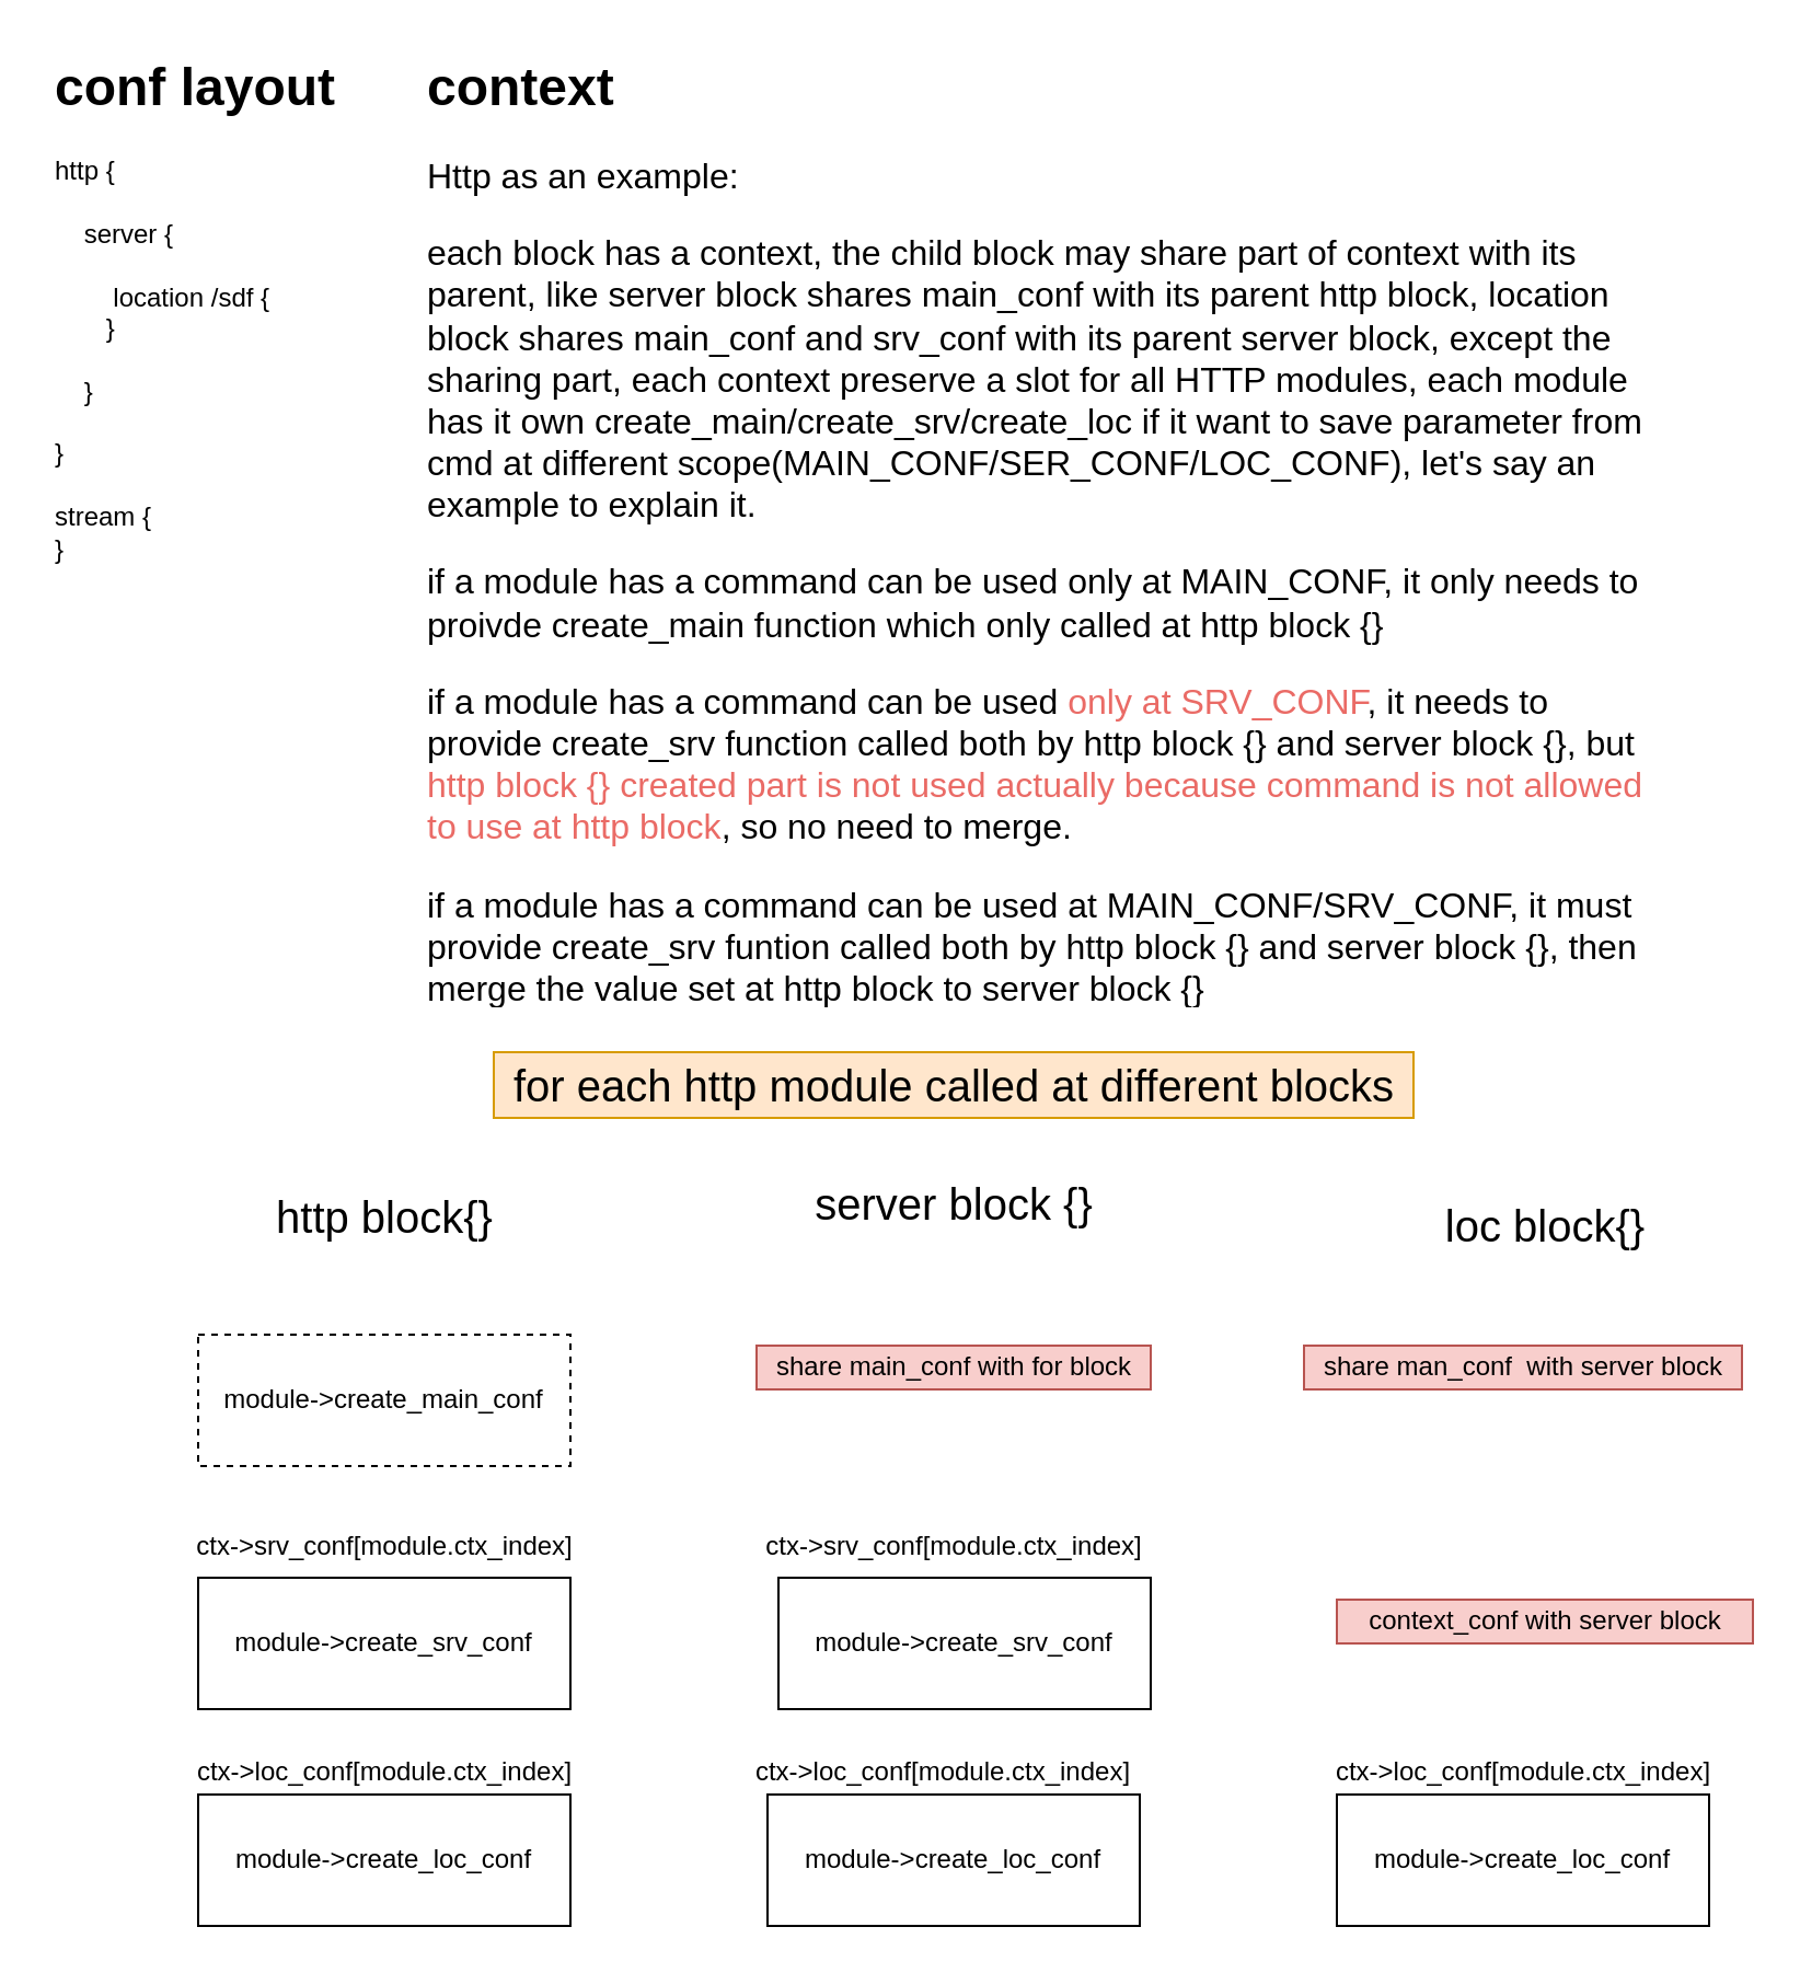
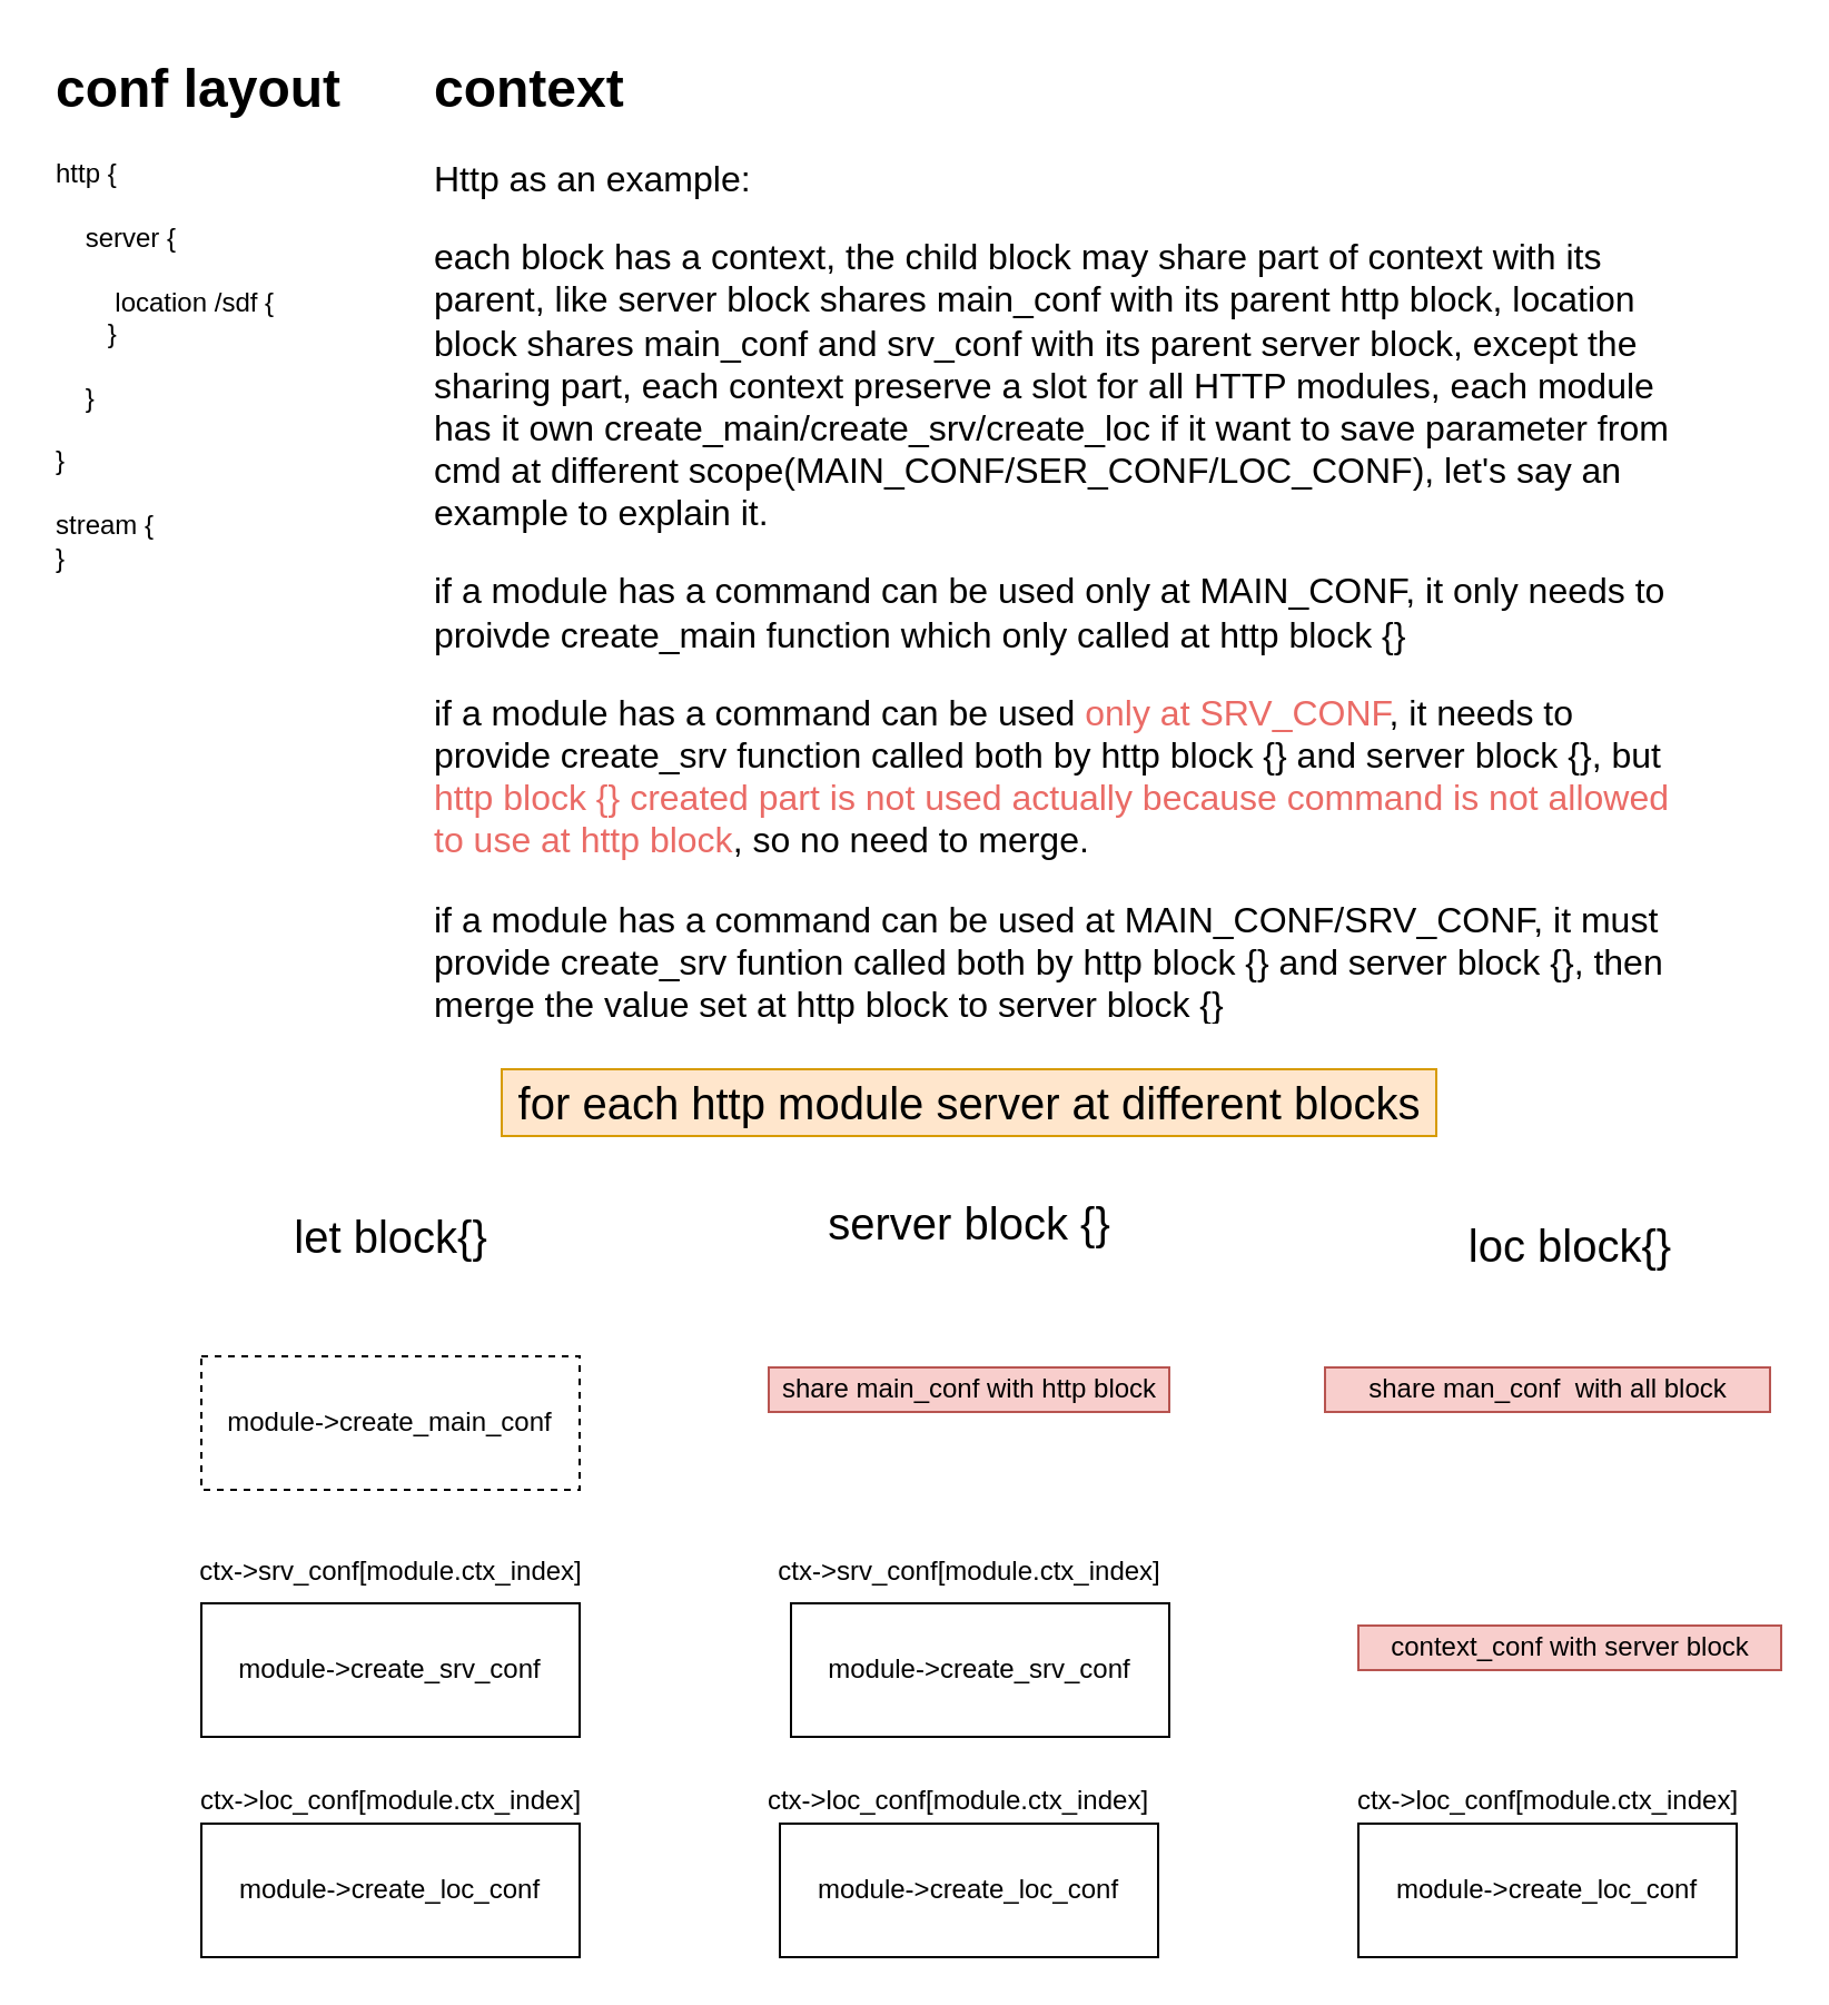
- <mxCell id="10" value="for each http module called at different blocks" style="text;html=1;align=center;verticalAlign=middle;resizable=0;points=[];autosize=1;fontSize=20;fillColor=#ffe6cc;strokeColor=#d79b00;" parent="1" vertex="1"><mxGeometry x="225" y="480" width="420" height="30" as="geometry" /></mxCell>
+ <mxCell id="10" value="for each http module server at different blocks" style="text;html=1;align=center;verticalAlign=middle;resizable=0;points=[];autosize=1;fontSize=20;fillColor=#ffe6cc;strokeColor=#d79b00;" parent="1" vertex="1"><mxGeometry x="225" y="480" width="420" height="30" as="geometry" /></mxCell>
- <mxCell id="11" value="http block{}" style="text;html=1;align=center;verticalAlign=middle;resizable=0;points=[];autosize=1;fontSize=20;" parent="1" vertex="1"><mxGeometry x="120" y="540" width="110" height="30" as="geometry" /></mxCell>
+ <mxCell id="11" value="let block{}" style="text;html=1;align=center;verticalAlign=middle;resizable=0;points=[];autosize=1;fontSize=20;" parent="1" vertex="1"><mxGeometry x="120" y="540" width="110" height="30" as="geometry" /></mxCell>
- <mxCell id="14" value="share main_conf with for block" style="text;html=1;align=center;verticalAlign=middle;resizable=0;points=[];autosize=1;fontSize=12;fillColor=#f8cecc;strokeColor=#b85450;" parent="1" vertex="1"><mxGeometry x="345" y="614" width="180" height="20" as="geometry" /></mxCell>
+ <mxCell id="14" value="share main_conf with http block" style="text;html=1;align=center;verticalAlign=middle;resizable=0;points=[];autosize=1;fontSize=12;fillColor=#f8cecc;strokeColor=#b85450;" parent="1" vertex="1"><mxGeometry x="345" y="614" width="180" height="20" as="geometry" /></mxCell>
- <mxCell id="15" value="share man_conf&amp;nbsp; with server block" style="text;html=1;align=center;verticalAlign=middle;resizable=0;points=[];autosize=1;fontSize=12;fillColor=#f8cecc;strokeColor=#b85450;" parent="1" vertex="1"><mxGeometry x="595" y="614" width="200" height="20" as="geometry" /></mxCell>
+ <mxCell id="15" value="share man_conf&amp;nbsp; with all block" style="text;html=1;align=center;verticalAlign=middle;resizable=0;points=[];autosize=1;fontSize=12;fillColor=#f8cecc;strokeColor=#b85450;" parent="1" vertex="1"><mxGeometry x="595" y="614" width="200" height="20" as="geometry" /></mxCell>
